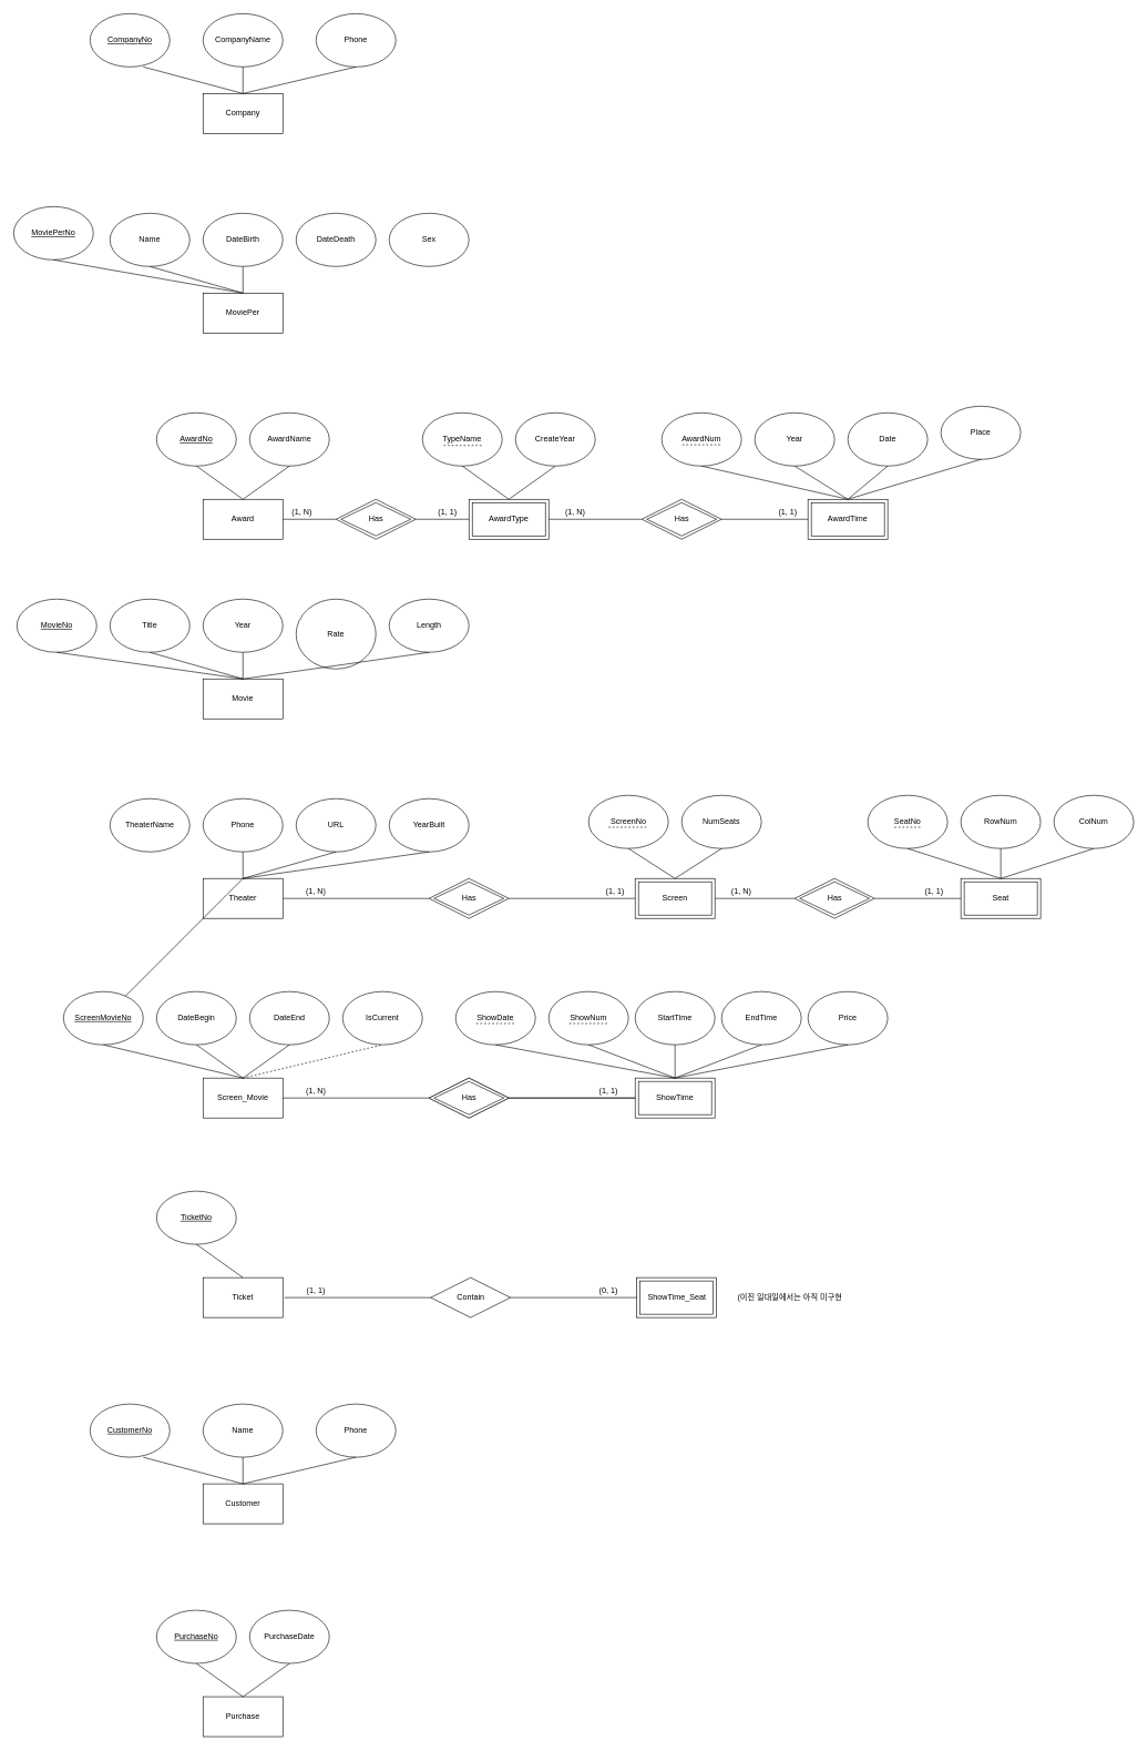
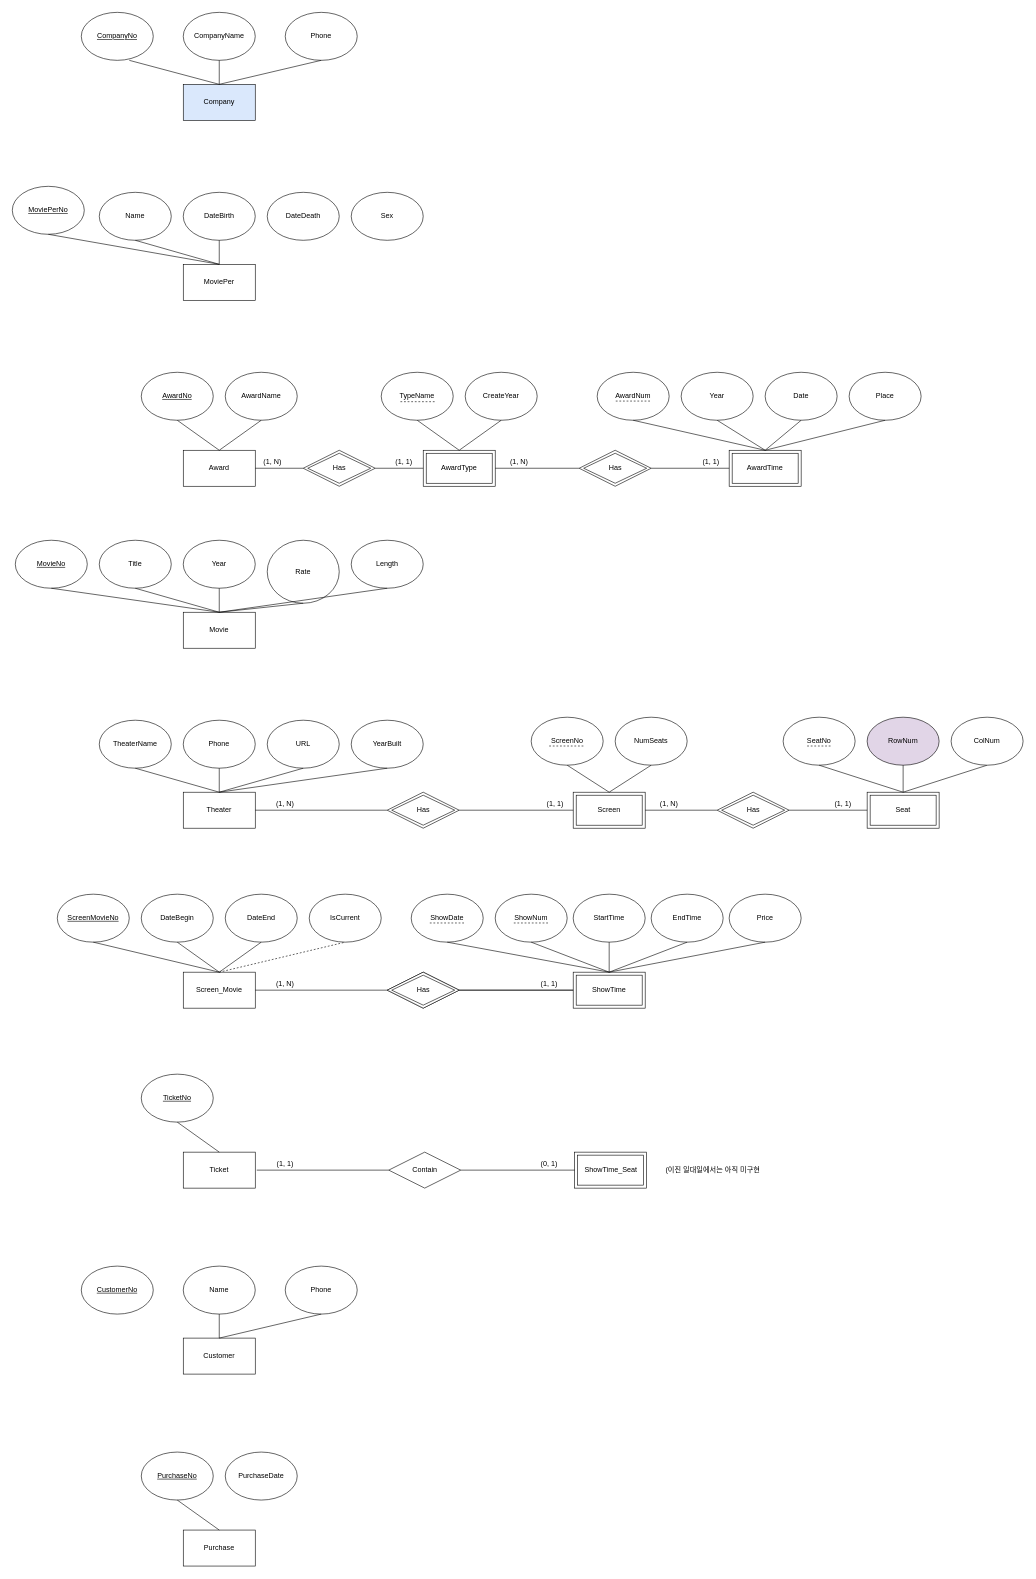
- <mxCell id="5" value="Company" style="rounded=0;whiteSpace=wrap;html=1;" vertex="1" parent="1"><mxGeometry x="305" y="140" width="120" height="60" as="geometry" /></mxCell>
+ <mxCell id="5" value="Company" style="rounded=0;whiteSpace=wrap;html=1;fillColor=#dae8fc;" vertex="1" parent="1"><mxGeometry x="305" y="140" width="120" height="60" as="geometry" /></mxCell>
- <mxCell id="95" value="Place" style="ellipse;whiteSpace=wrap;html=1;fontStyle=0" vertex="1" parent="1"><mxGeometry x="1415" y="610" width="120" height="80" as="geometry" /></mxCell>
+ <mxCell id="95" value="Place" style="ellipse;whiteSpace=wrap;html=1;fontStyle=0" vertex="1" parent="1"><mxGeometry x="1415" y="620" width="120" height="80" as="geometry" /></mxCell>
+ <mxCell id="32" value="" style="endArrow=none;html=1;entryX=0.5;entryY=1;entryDx=0;entryDy=0;exitX=0.5;exitY=0;exitDx=0;exitDy=0;" edge="1" parent="1" source="26" target="31"><mxGeometry width="50" height="50" relative="1" as="geometry"><mxPoint x="545" y="1070" as="sourcePoint" /><mxPoint x="595" y="1020" as="targetPoint" /></mxGeometry></mxCell>
- <mxCell id="106" value="RowNum" style="ellipse;whiteSpace=wrap;html=1;" vertex="1" parent="1"><mxGeometry x="1445" y="1195" width="120" height="80" as="geometry" /></mxCell>
+ <mxCell id="106" value="RowNum" style="ellipse;whiteSpace=wrap;html=1;fillColor=#e1d5e7;" vertex="1" parent="1"><mxGeometry x="1445" y="1195" width="120" height="80" as="geometry" /></mxCell>
- <mxCell id="45" value="" style="endArrow=none;html=1;exitX=0.5;exitY=0;exitDx=0;exitDy=0;" edge="1" parent="1" source="37" target="52"><mxGeometry width="50" height="50" relative="1" as="geometry"><mxPoint x="545" y="1230" as="sourcePoint" /><mxPoint x="595" y="1180" as="targetPoint" /></mxGeometry></mxCell>
+ <mxCell id="45" value="" style="endArrow=none;html=1;entryX=0.5;entryY=1;entryDx=0;entryDy=0;exitX=0.5;exitY=0;exitDx=0;exitDy=0;" edge="1" parent="1" source="37" target="43"><mxGeometry width="50" height="50" relative="1" as="geometry"><mxPoint x="545" y="1230" as="sourcePoint" /><mxPoint x="595" y="1180" as="targetPoint" /></mxGeometry></mxCell>
- <mxCell id="72" value="" style="endArrow=none;html=1;entryX=0.667;entryY=1;entryDx=0;entryDy=0;entryPerimeter=0;exitX=0.5;exitY=0;exitDx=0;exitDy=0;" edge="1" parent="1" source="68" target="69"><mxGeometry width="50" height="50" relative="1" as="geometry"><mxPoint x="345" y="2280" as="sourcePoint" /><mxPoint x="395" y="2230" as="targetPoint" /></mxGeometry></mxCell>
- <mxCell id="67" value="" style="endArrow=none;html=1;entryX=0.5;entryY=1;entryDx=0;entryDy=0;exitX=0.5;exitY=0;exitDx=0;exitDy=0;" edge="1" parent="1" source="63" target="66"><mxGeometry width="50" height="50" relative="1" as="geometry"><mxPoint x="575" y="2540" as="sourcePoint" /><mxPoint x="805" y="2400" as="targetPoint" /></mxGeometry></mxCell>
